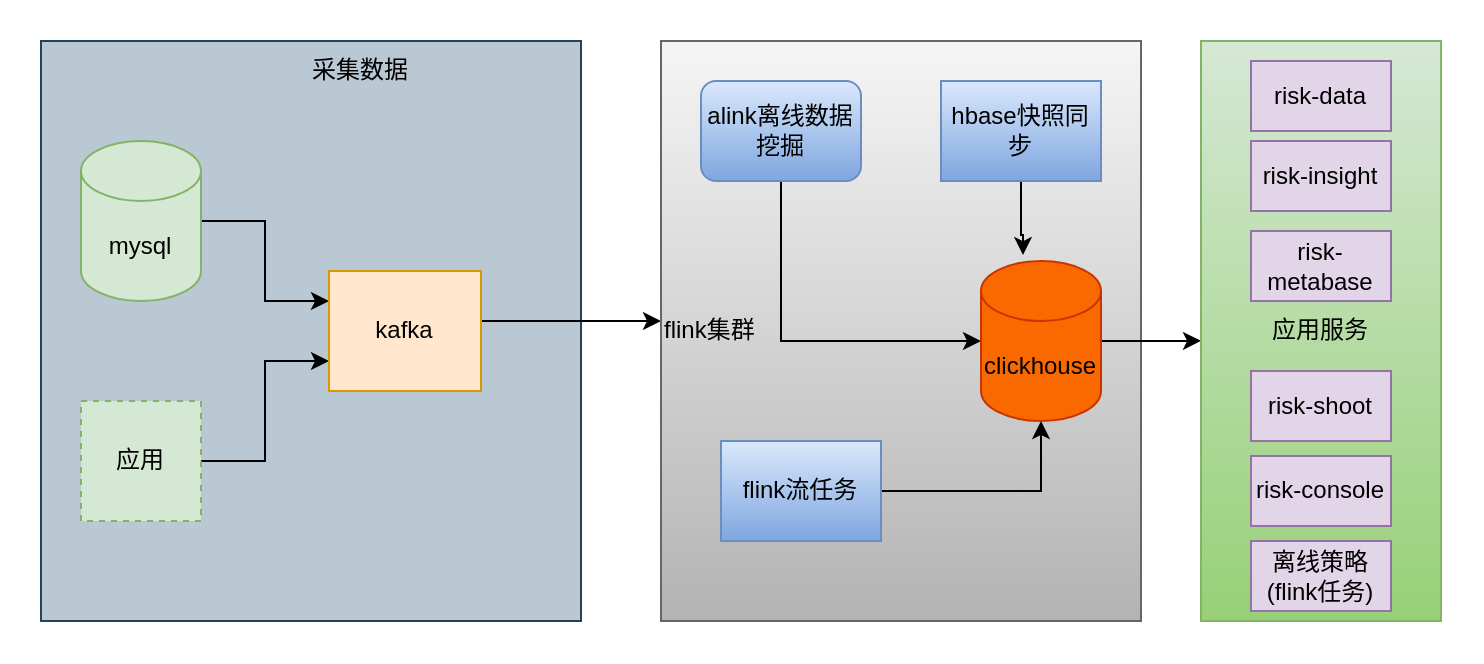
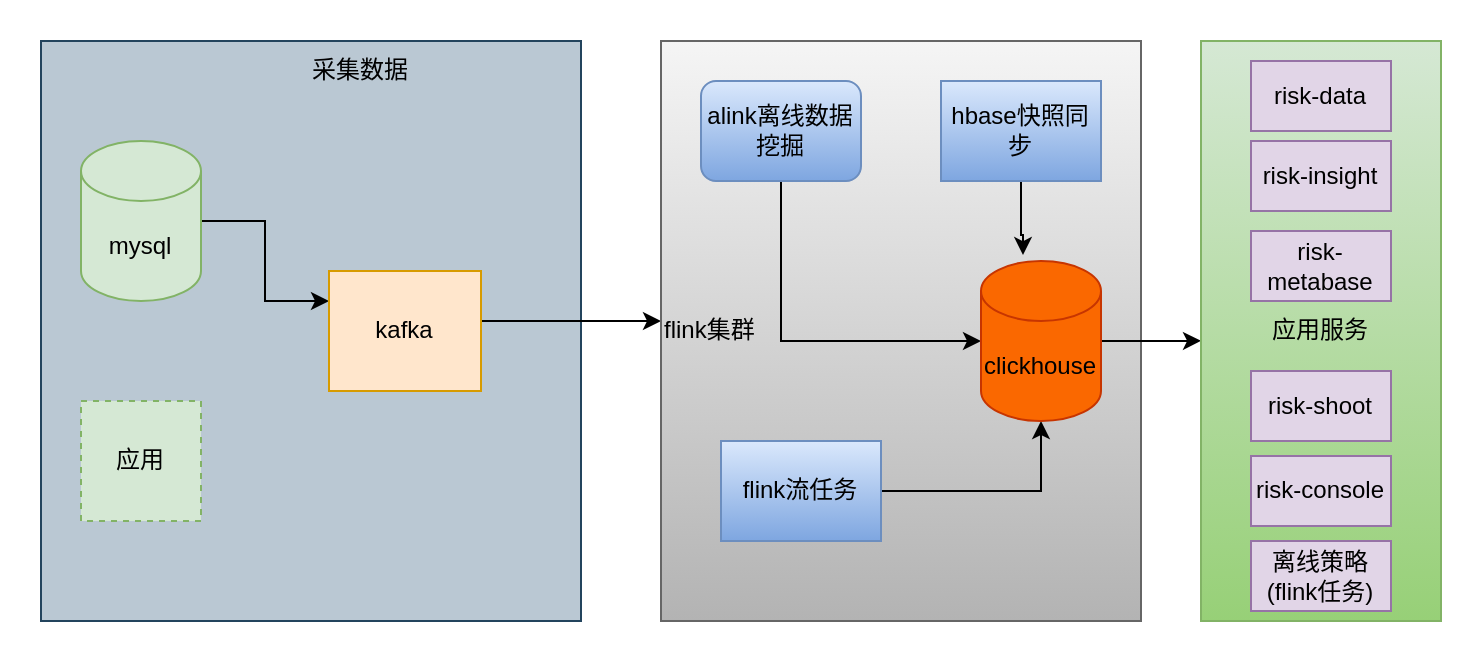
- <mxCell id="6" style="edgeStyle=orthogonalEdgeStyle;rounded=0;orthogonalLoop=1;jettySize=auto;html=1;entryX=0;entryY=0.75;entryDx=0;entryDy=0;" edge="1" parent="1" source="7" target="9"><mxGeometry relative="1" as="geometry" /></mxCell>
